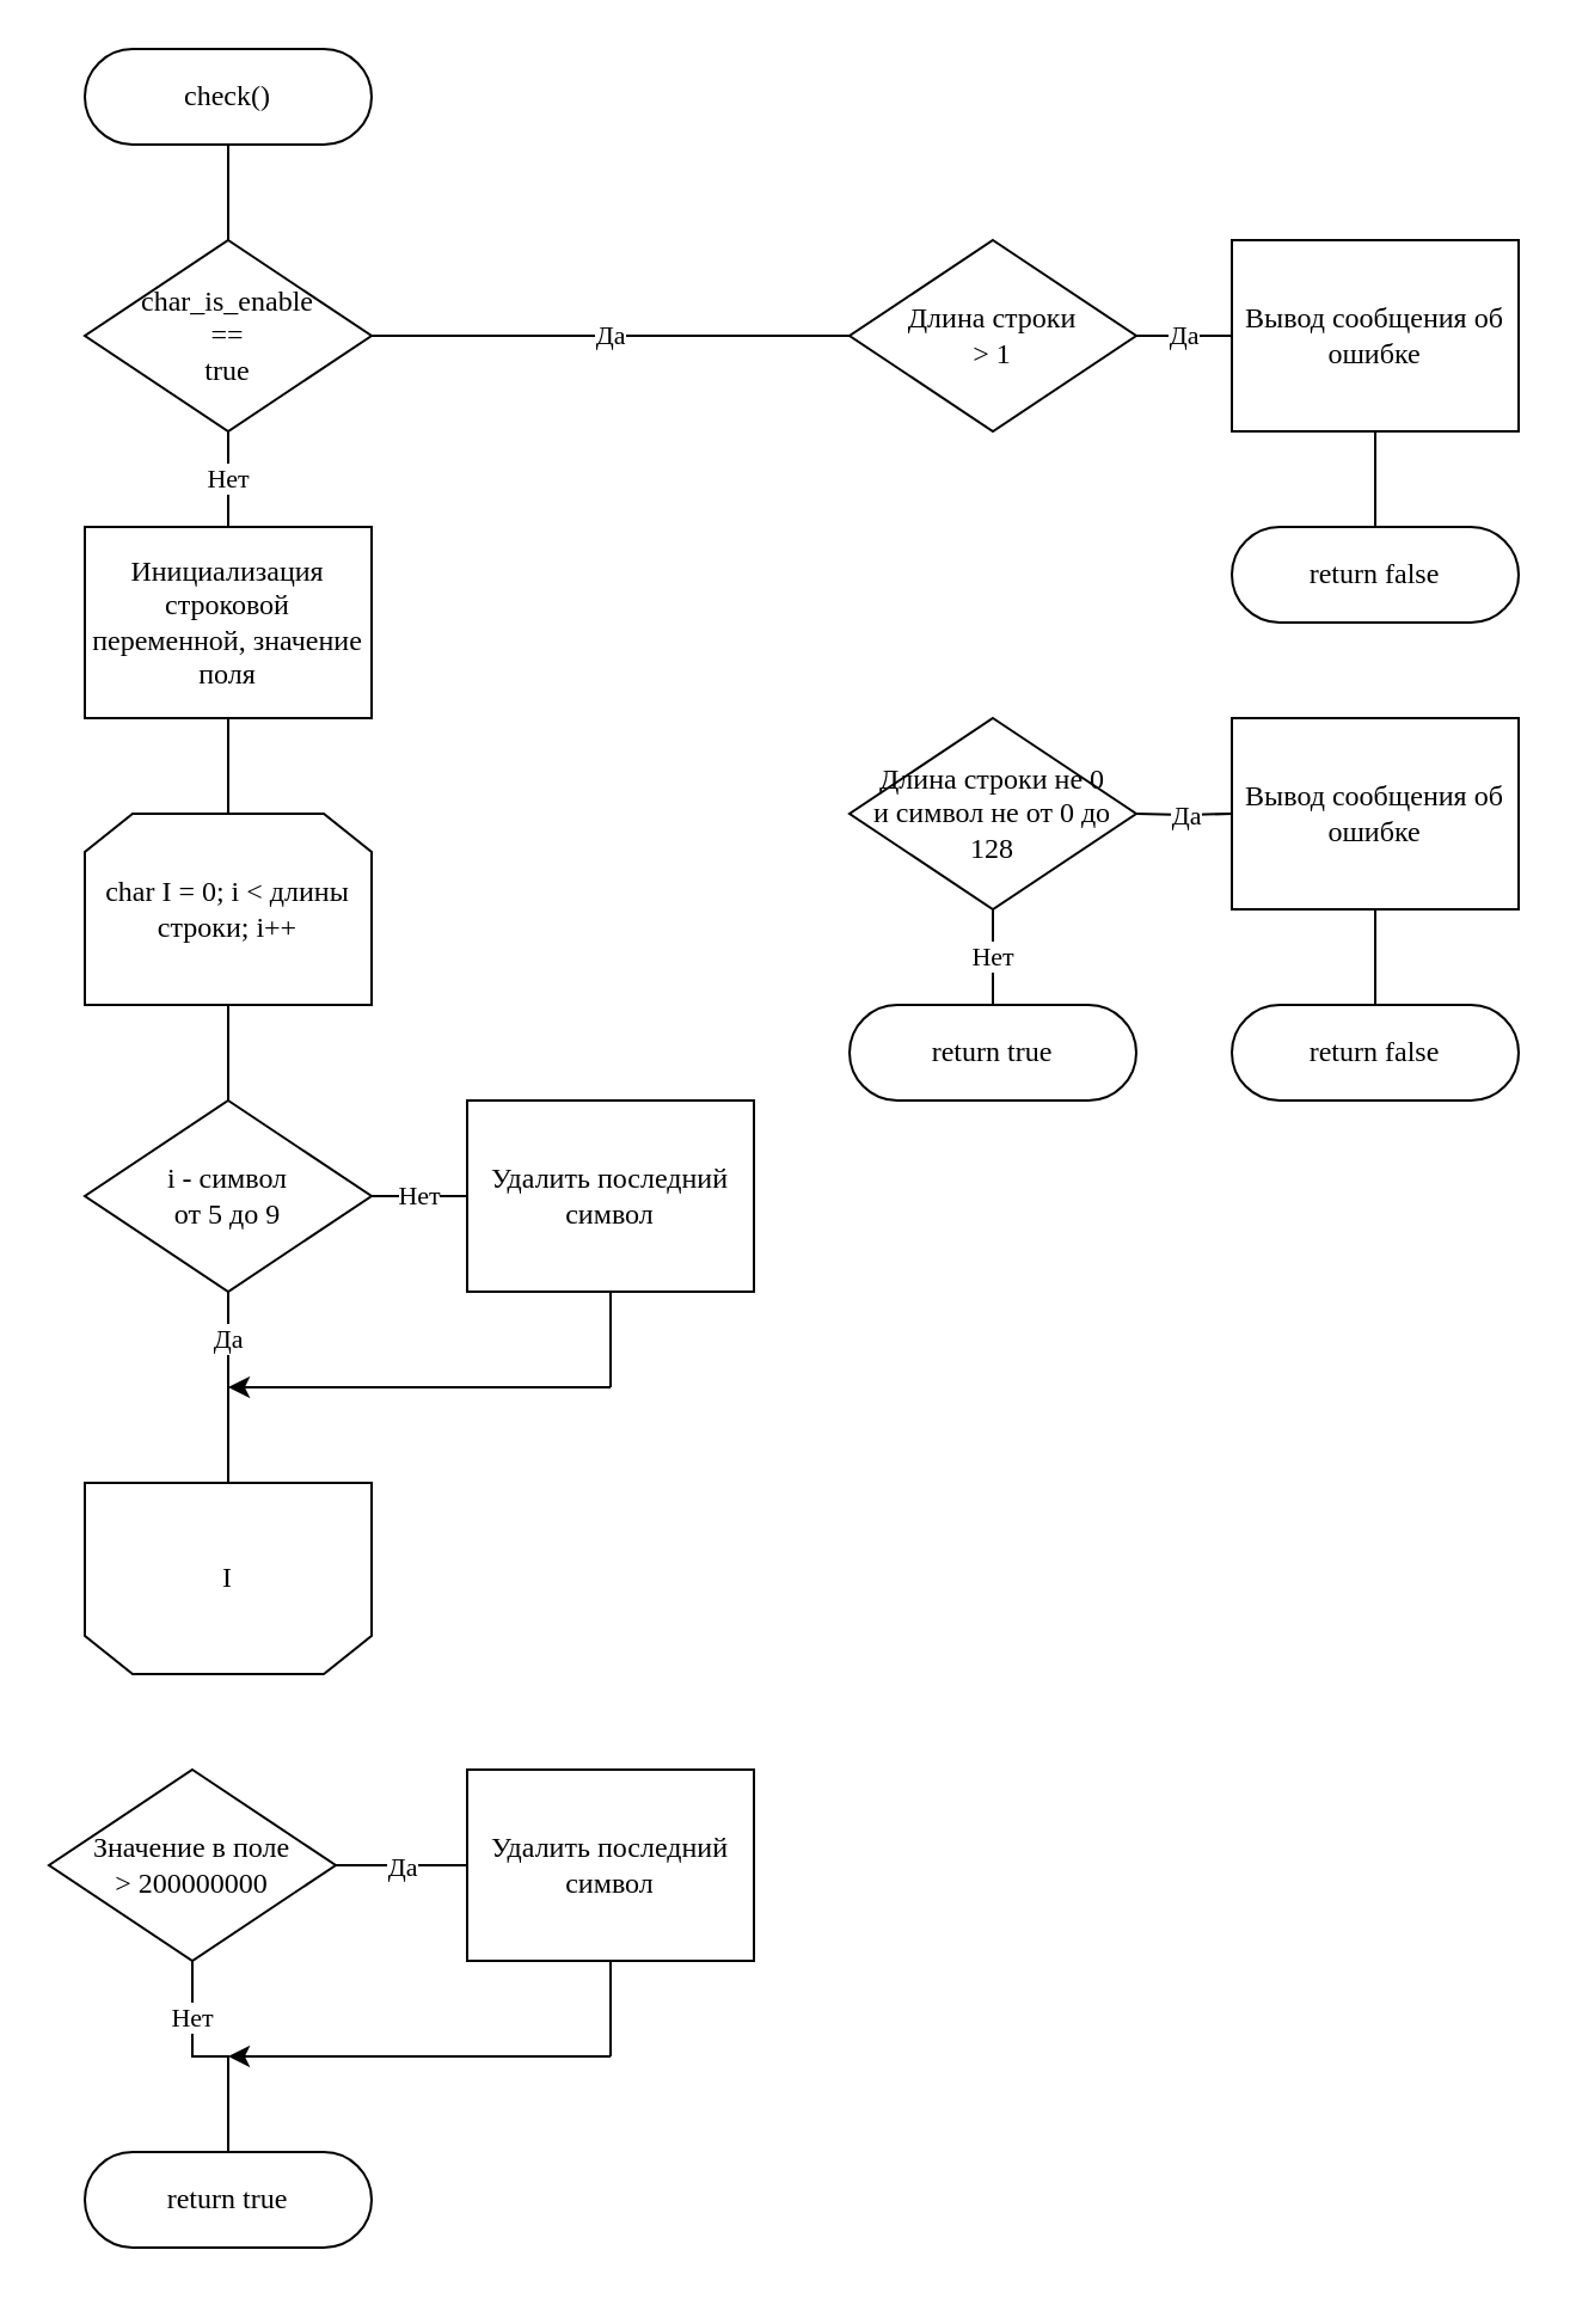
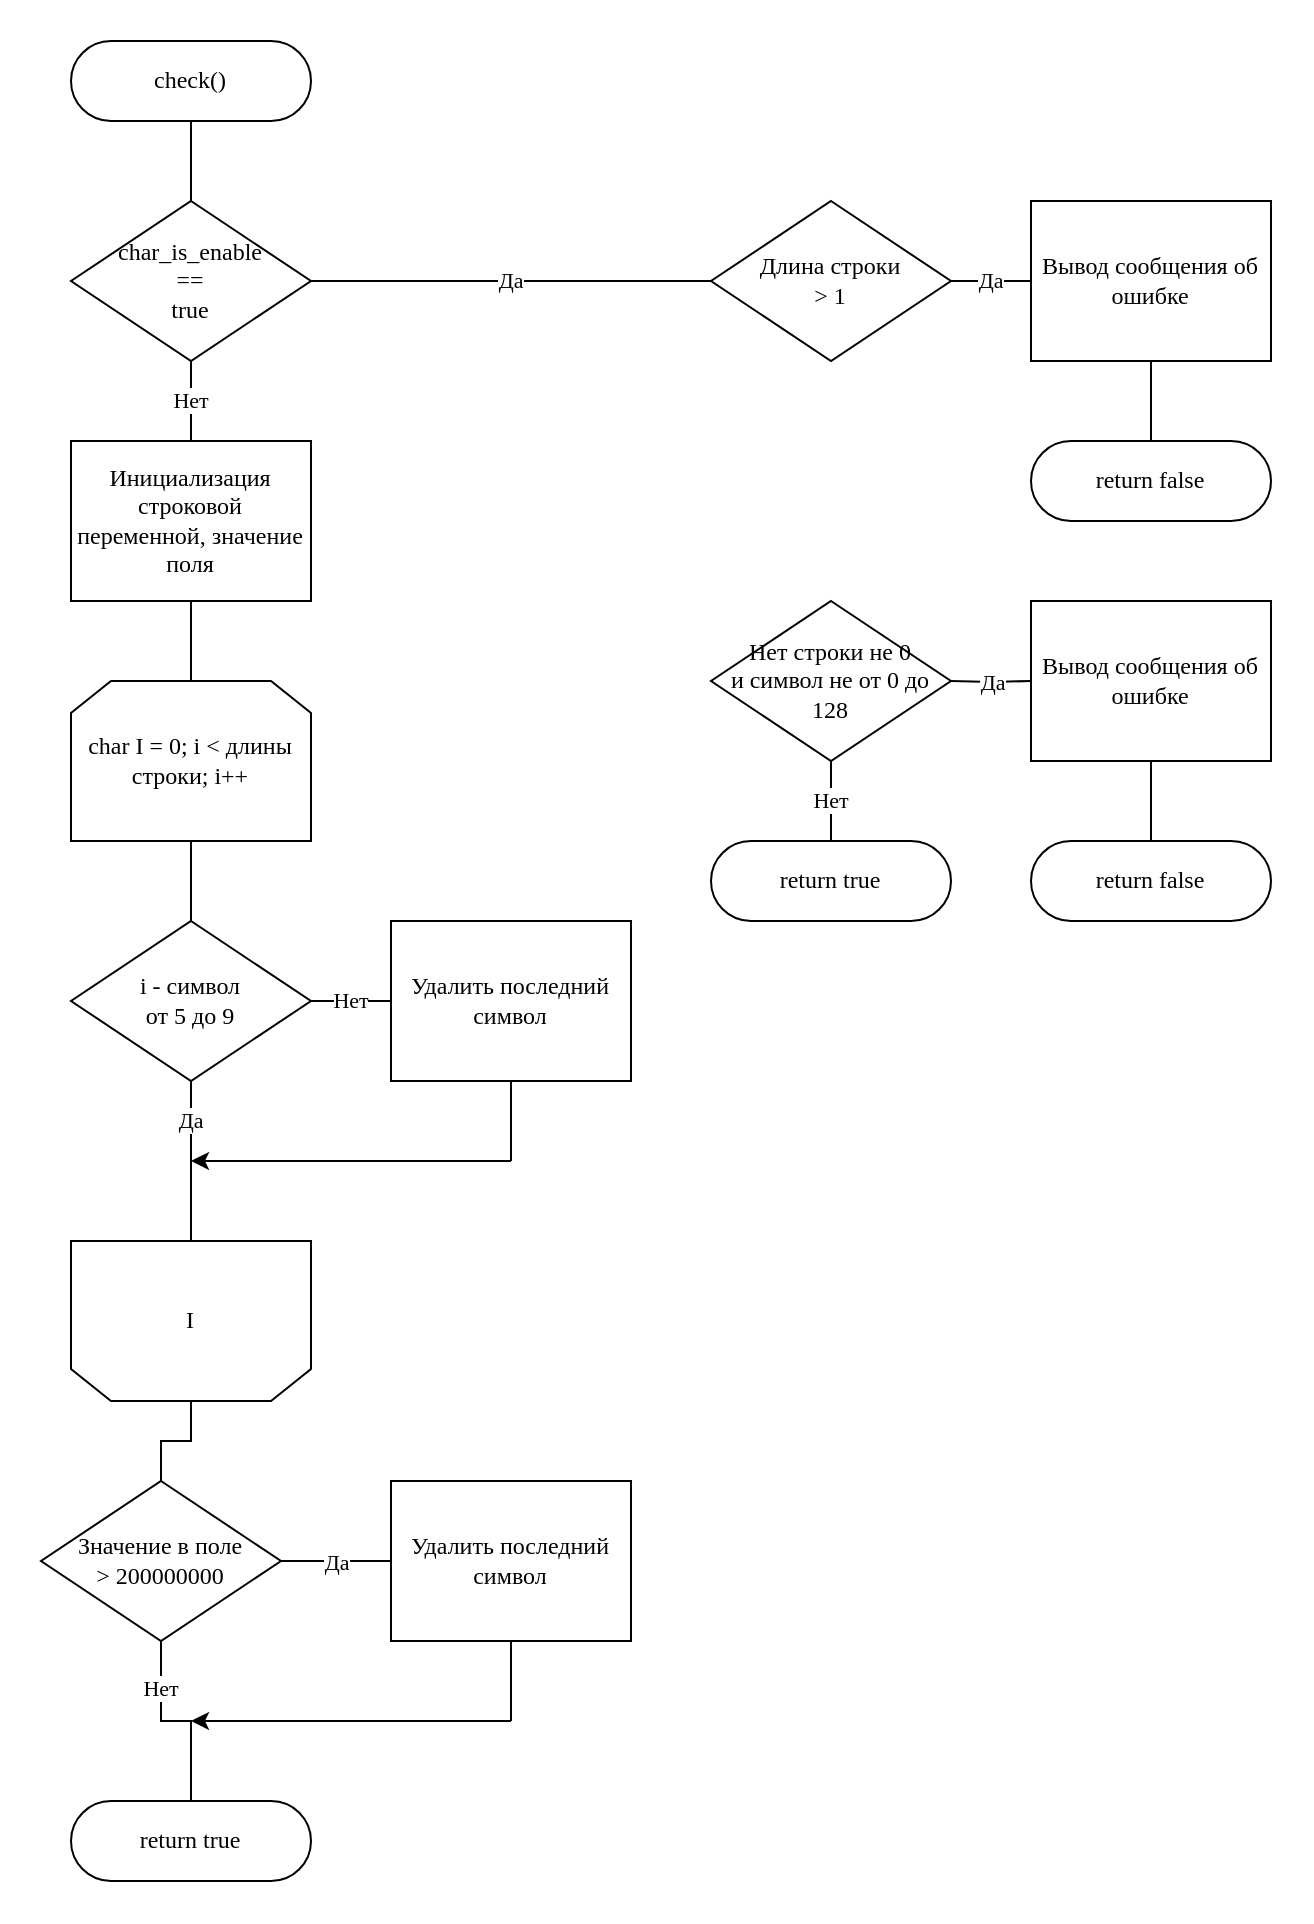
- <mxCell id="28" value="Длина строки не 0&lt;br&gt;и символ не от 0 до 128" style="rhombus;whiteSpace=wrap;html=1;fontFamily=Times New Roman;" vertex="1" parent="1"><mxGeometry x="355" y="300" width="120" height="80" as="geometry" /></mxCell>
+ <mxCell id="28" value="Нет строки не 0&lt;br&gt;и символ не от 0 до 128" style="rhombus;whiteSpace=wrap;html=1;fontFamily=Times New Roman;" vertex="1" parent="1"><mxGeometry x="355" y="300" width="120" height="80" as="geometry" /></mxCell>
+ <mxCell id="14" style="edgeStyle=orthogonalEdgeStyle;rounded=0;orthogonalLoop=1;jettySize=auto;html=1;exitX=0.5;exitY=0;exitDx=0;exitDy=0;entryX=0.5;entryY=0;entryDx=0;entryDy=0;endArrow=none;endFill=0;fontFamily=Times New Roman;" edge="1" parent="1" source="15" target="17"><mxGeometry relative="1" as="geometry" /></mxCell>
